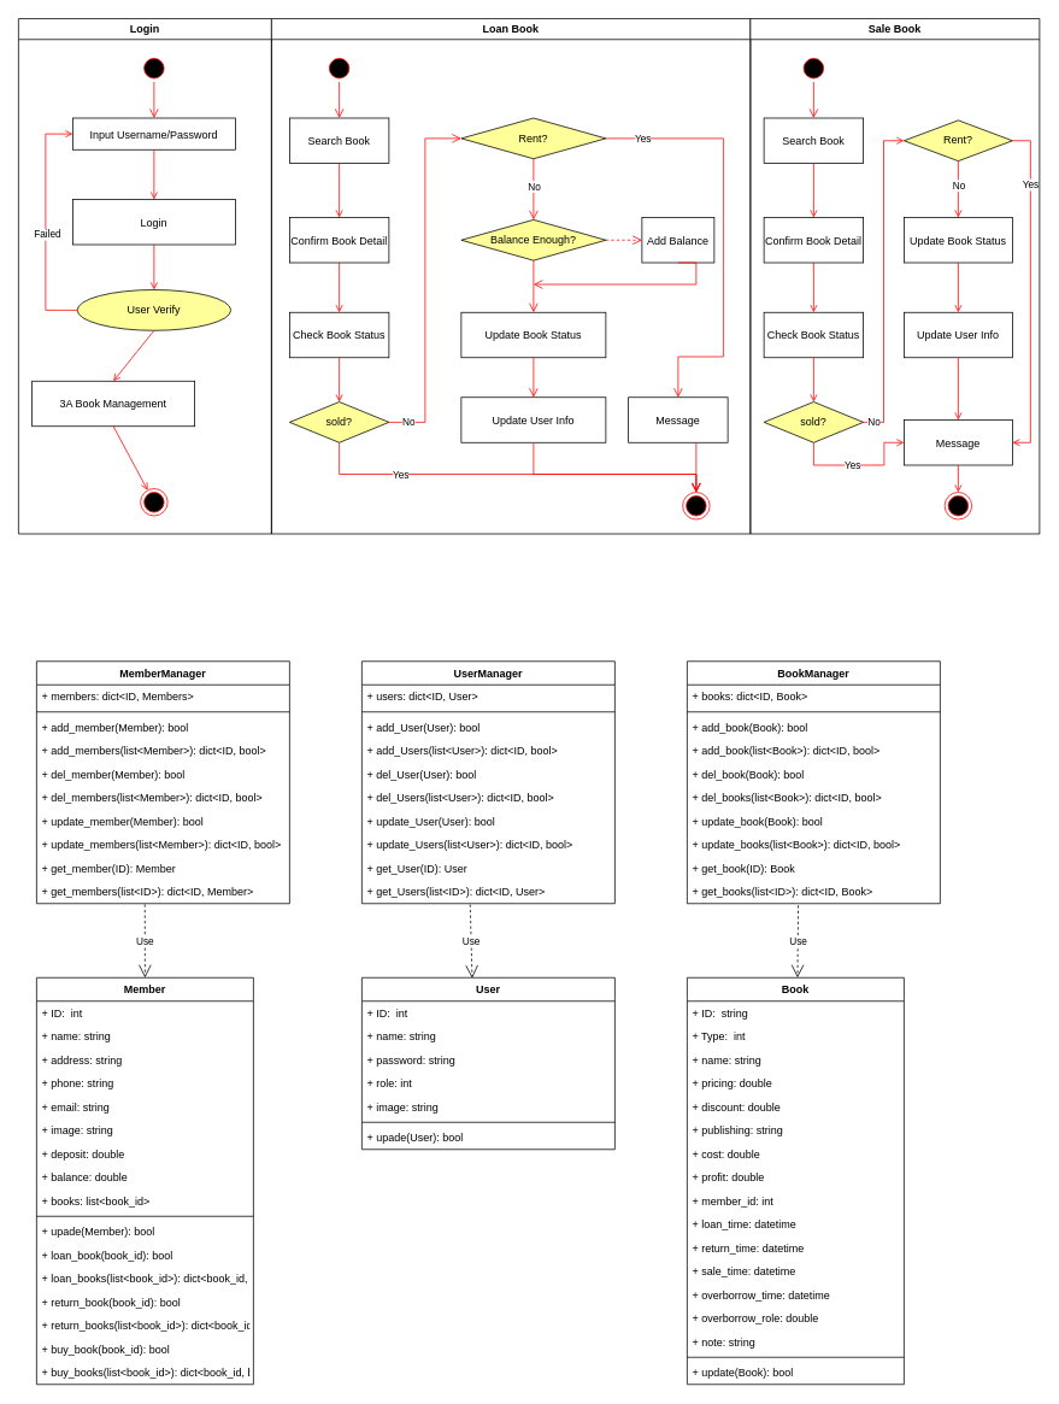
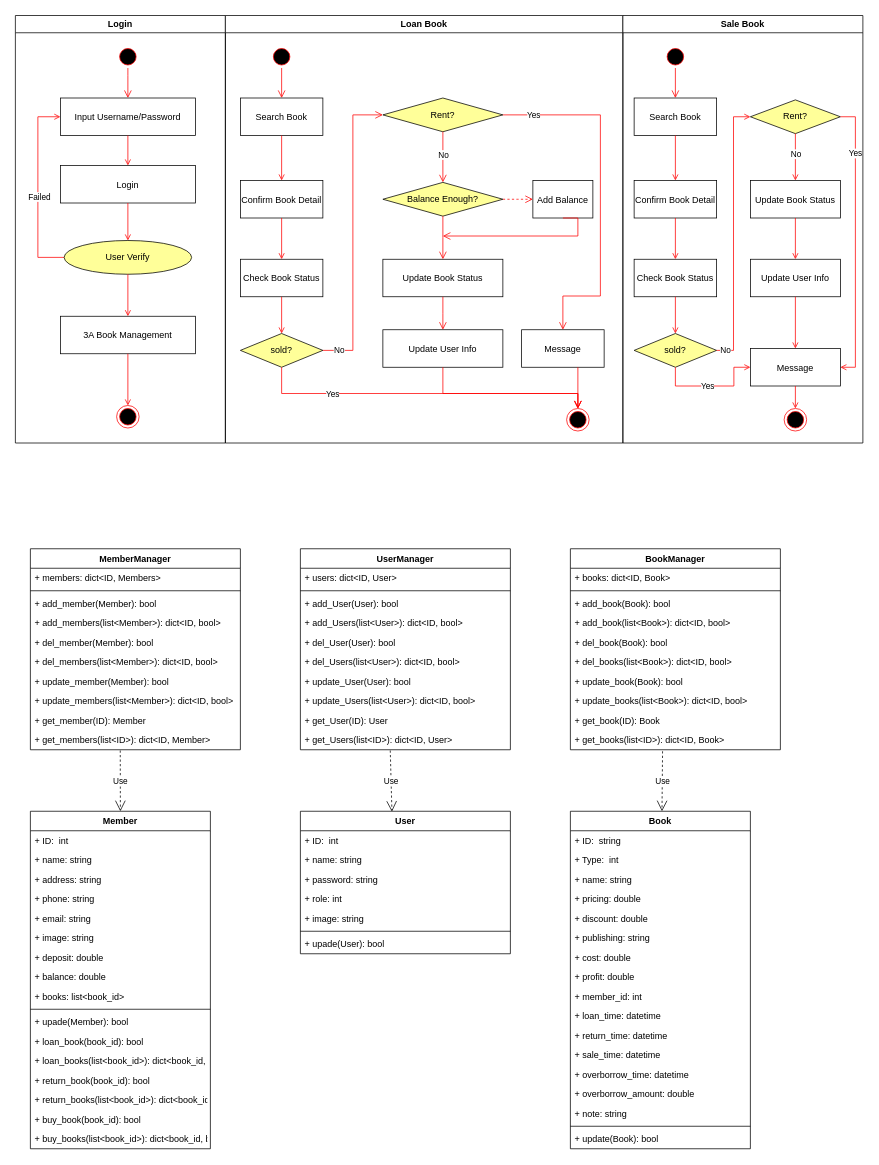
- <mxCell id="5" value="Input Username/Password" style="" parent="2" vertex="1"><mxGeometry x="60" y="110" width="180" height="35" as="geometry" /></mxCell>
+ <mxCell id="5" value="Input Username/Password" style="" parent="2" vertex="1"><mxGeometry x="60" y="110" width="180" height="50" as="geometry" /></mxCell>
- <mxCell id="12" value="3A Book Management" style="" parent="2" vertex="1"><mxGeometry x="15" y="401" width="180" height="50" as="geometry" /></mxCell>
+ <mxCell id="12" value="3A Book Management" style="" parent="2" vertex="1"><mxGeometry x="60" y="401" width="180" height="50" as="geometry" /></mxCell>
- <mxCell id="136" value="+ overborrow_role: double" style="text;strokeColor=none;fillColor=none;align=left;verticalAlign=top;spacingLeft=4;spacingRight=4;overflow=hidden;rotatable=0;points=[[0,0.5],[1,0.5]];portConstraint=eastwest;" parent="122" vertex="1"><mxGeometry y="364" width="240" height="26" as="geometry" /></mxCell>
+ <mxCell id="136" value="+ overborrow_amount: double" style="text;strokeColor=none;fillColor=none;align=left;verticalAlign=top;spacingLeft=4;spacingRight=4;overflow=hidden;rotatable=0;points=[[0,0.5],[1,0.5]];portConstraint=eastwest;" parent="122" vertex="1"><mxGeometry y="364" width="240" height="26" as="geometry" /></mxCell>
